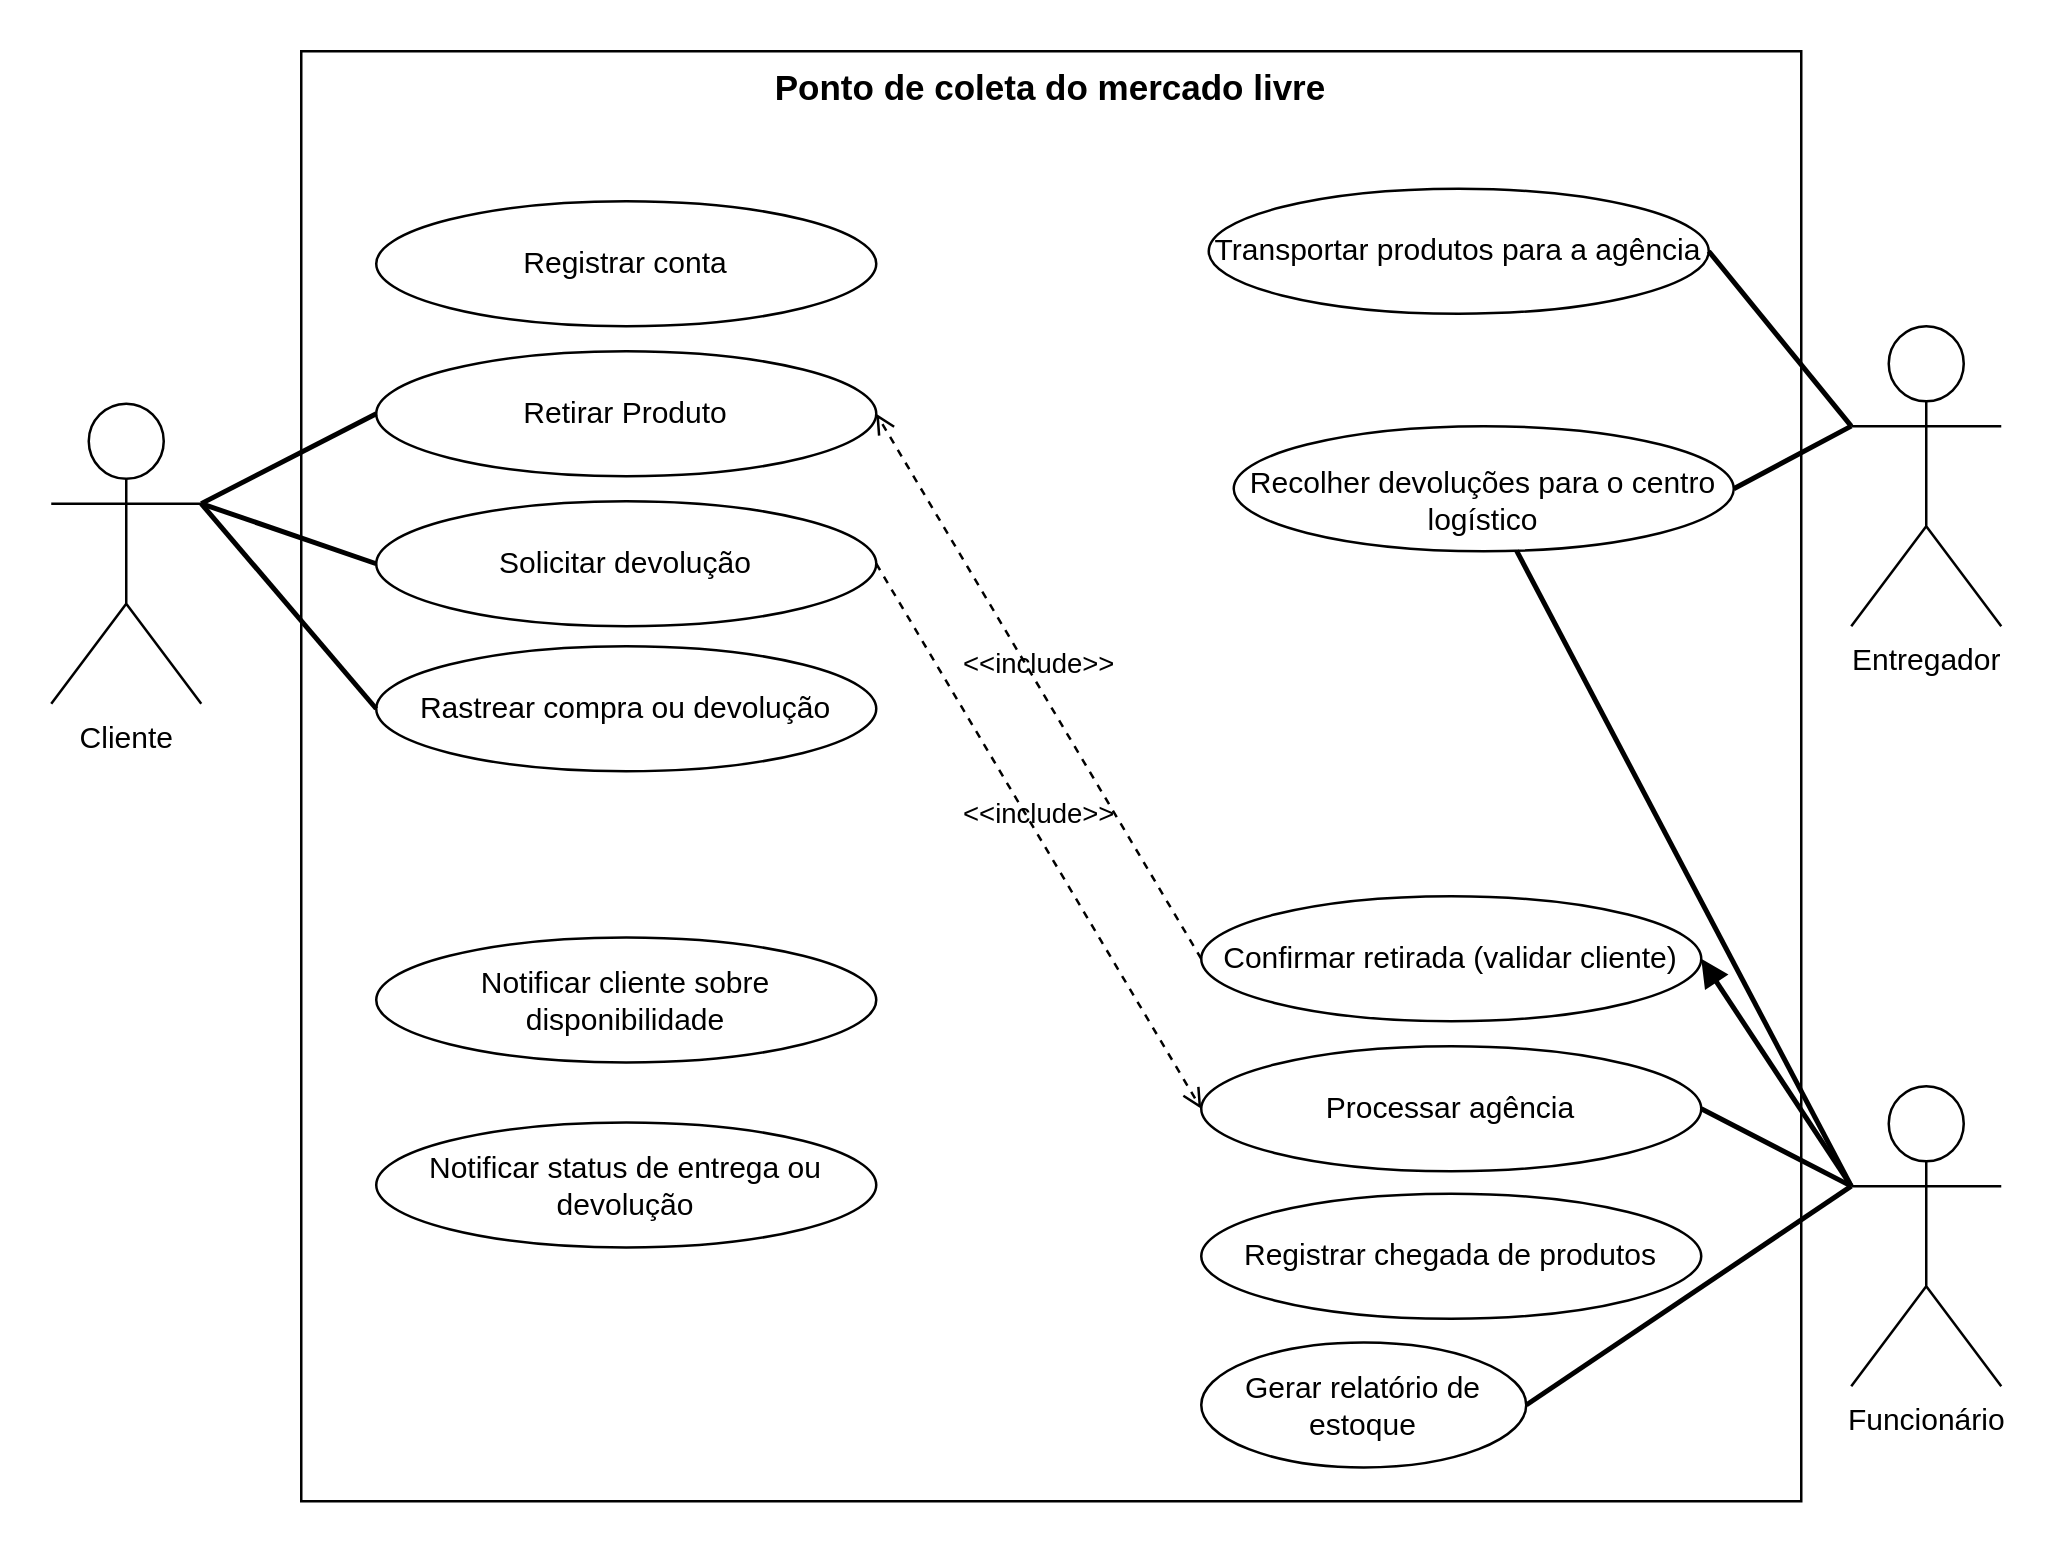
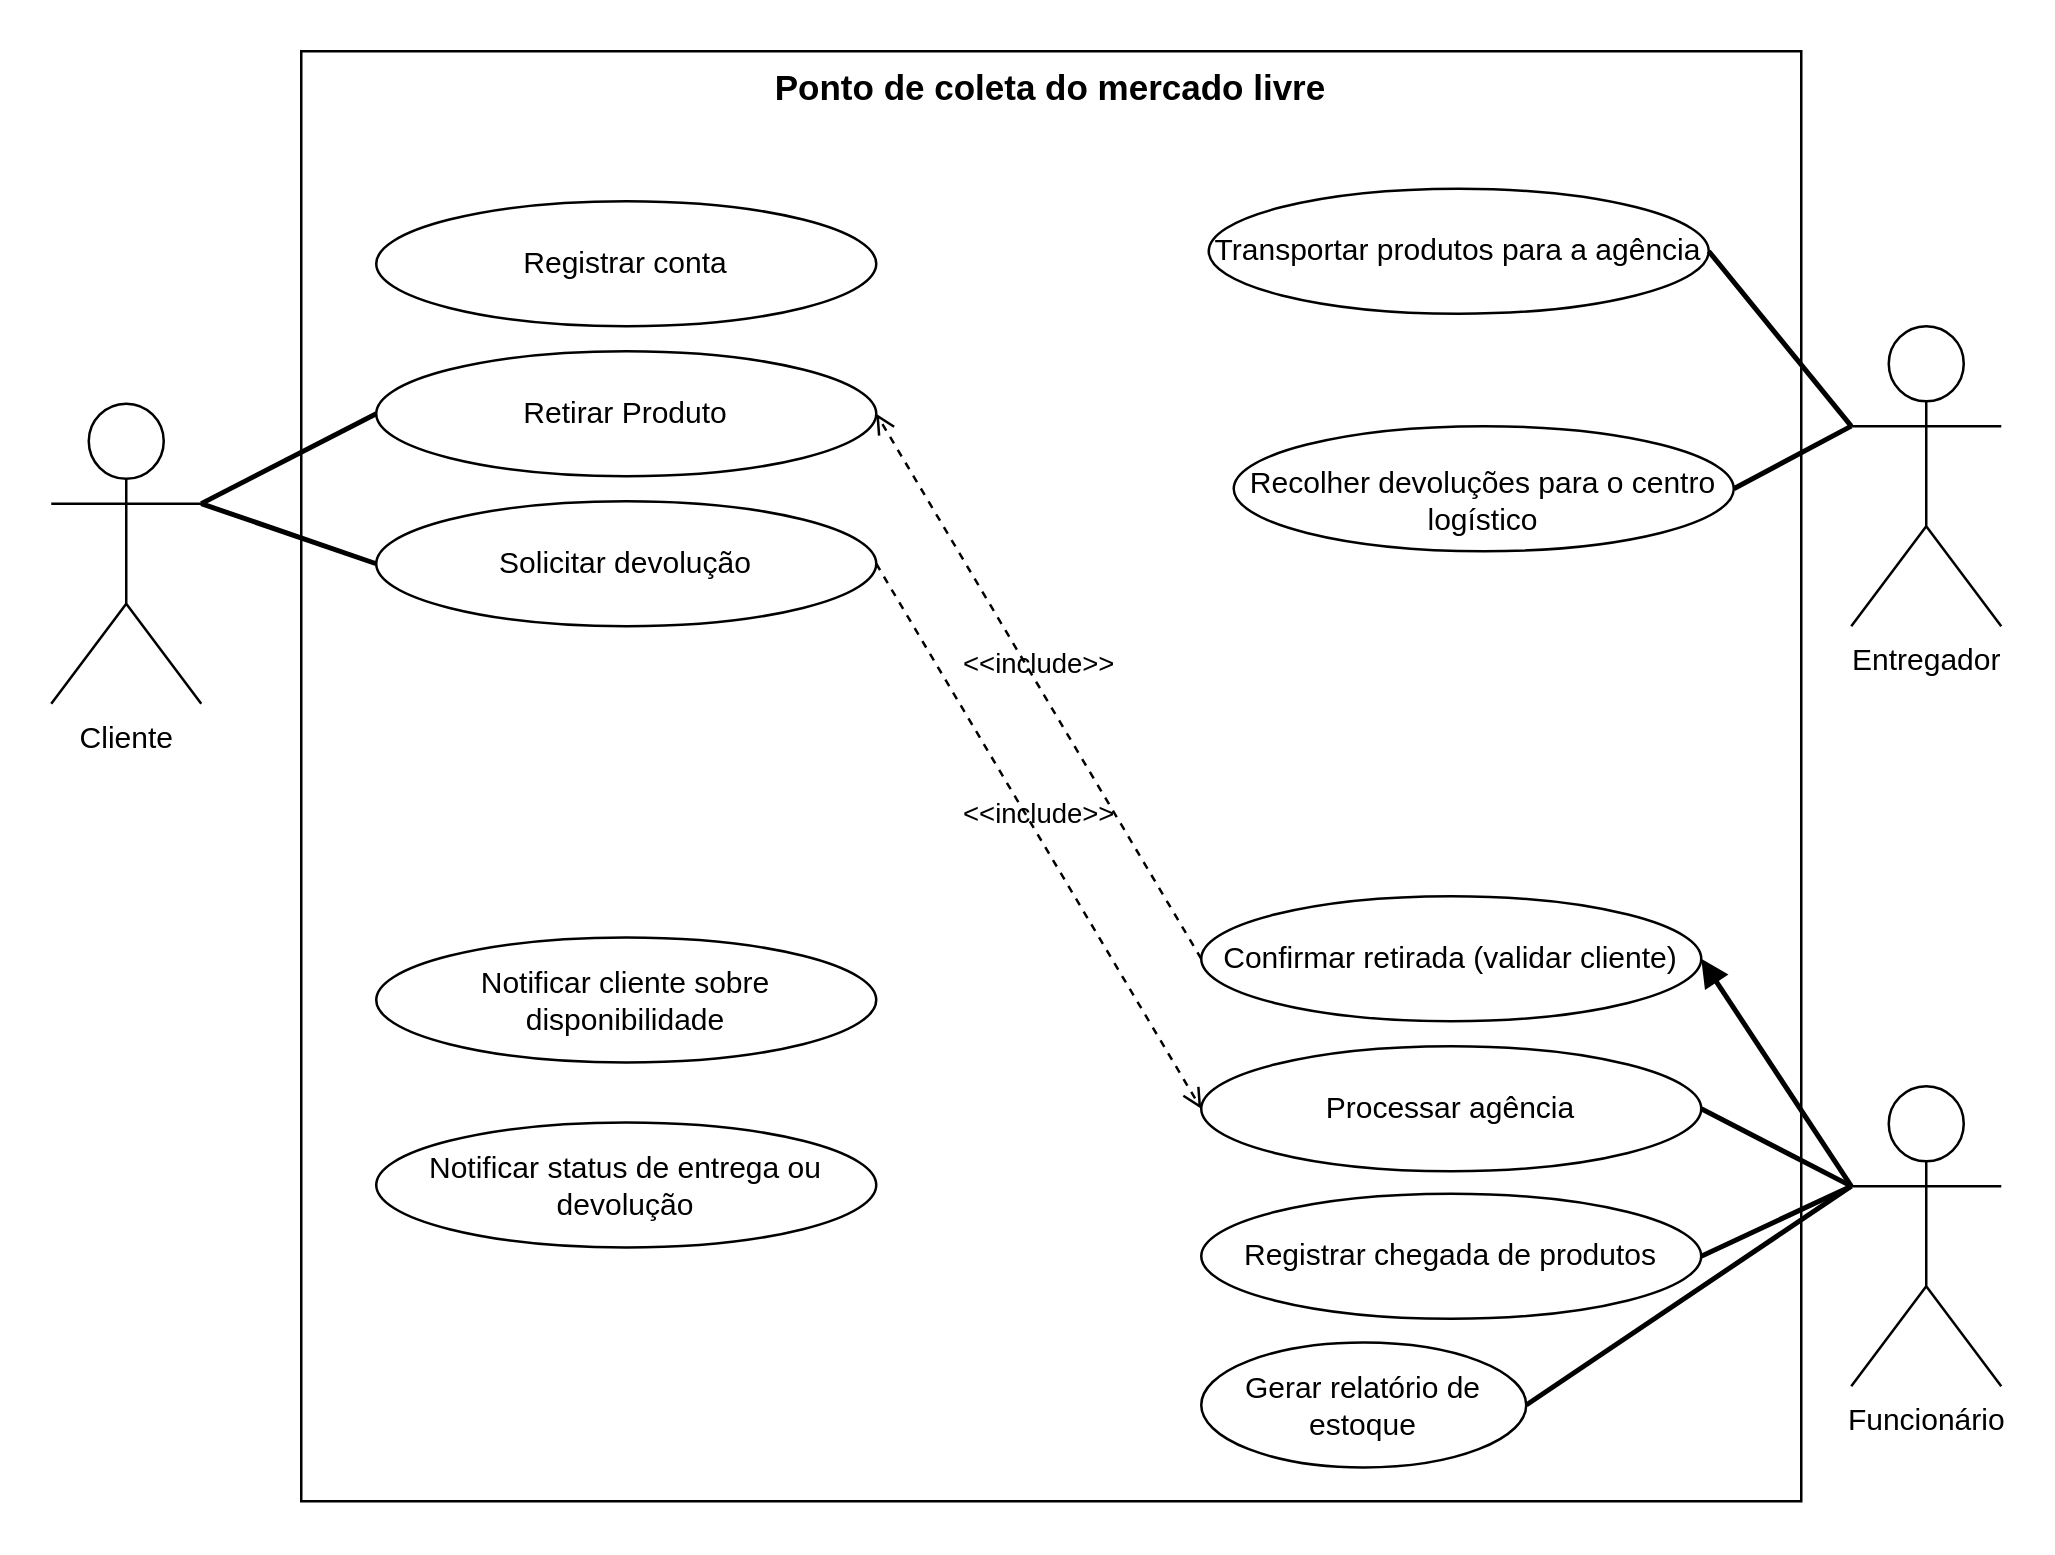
- <mxCell id="23" value="" style="endArrow=none;html=1;rounded=0;exitX=1;exitY=0.333;exitDx=0;exitDy=0;exitPerimeter=0;entryX=0;entryY=0.5;entryDx=0;entryDy=0;strokeWidth=2;" edge="1" parent="1" source="5" target="16"><mxGeometry width="50" height="50" relative="1" as="geometry"><mxPoint x="110" y="200" as="sourcePoint" /><mxPoint x="180" y="135" as="targetPoint" /></mxGeometry></mxCell>
- <mxCell id="16" value="Rastrear compra ou devolução" style="ellipse;whiteSpace=wrap;html=1;" parent="1" vertex="1"><mxGeometry x="150" y="258" width="200" height="50" as="geometry" /></mxCell>
- <mxCell id="18" value="" style="endArrow=none;html=1;rounded=0;exitX=0;exitY=0.333;exitDx=0;exitDy=0;exitPerimeter=0;strokeWidth=2;" edge="1" parent="1" source="3" target="13"><mxGeometry width="50" height="50" relative="1" as="geometry"><mxPoint x="863" y="624" as="sourcePoint" /><mxPoint x="913" y="574" as="targetPoint" /></mxGeometry></mxCell>
+ <mxCell id="18" value="" style="endArrow=none;html=1;rounded=0;exitX=0;exitY=0.333;exitDx=0;exitDy=0;exitPerimeter=0;entryX=1;entryY=0.5;entryDx=0;entryDy=0;strokeWidth=2;" edge="1" parent="1" source="3" target="9"><mxGeometry width="50" height="50" relative="1" as="geometry"><mxPoint x="863" y="624" as="sourcePoint" /><mxPoint x="913" y="574" as="targetPoint" /></mxGeometry></mxCell>
